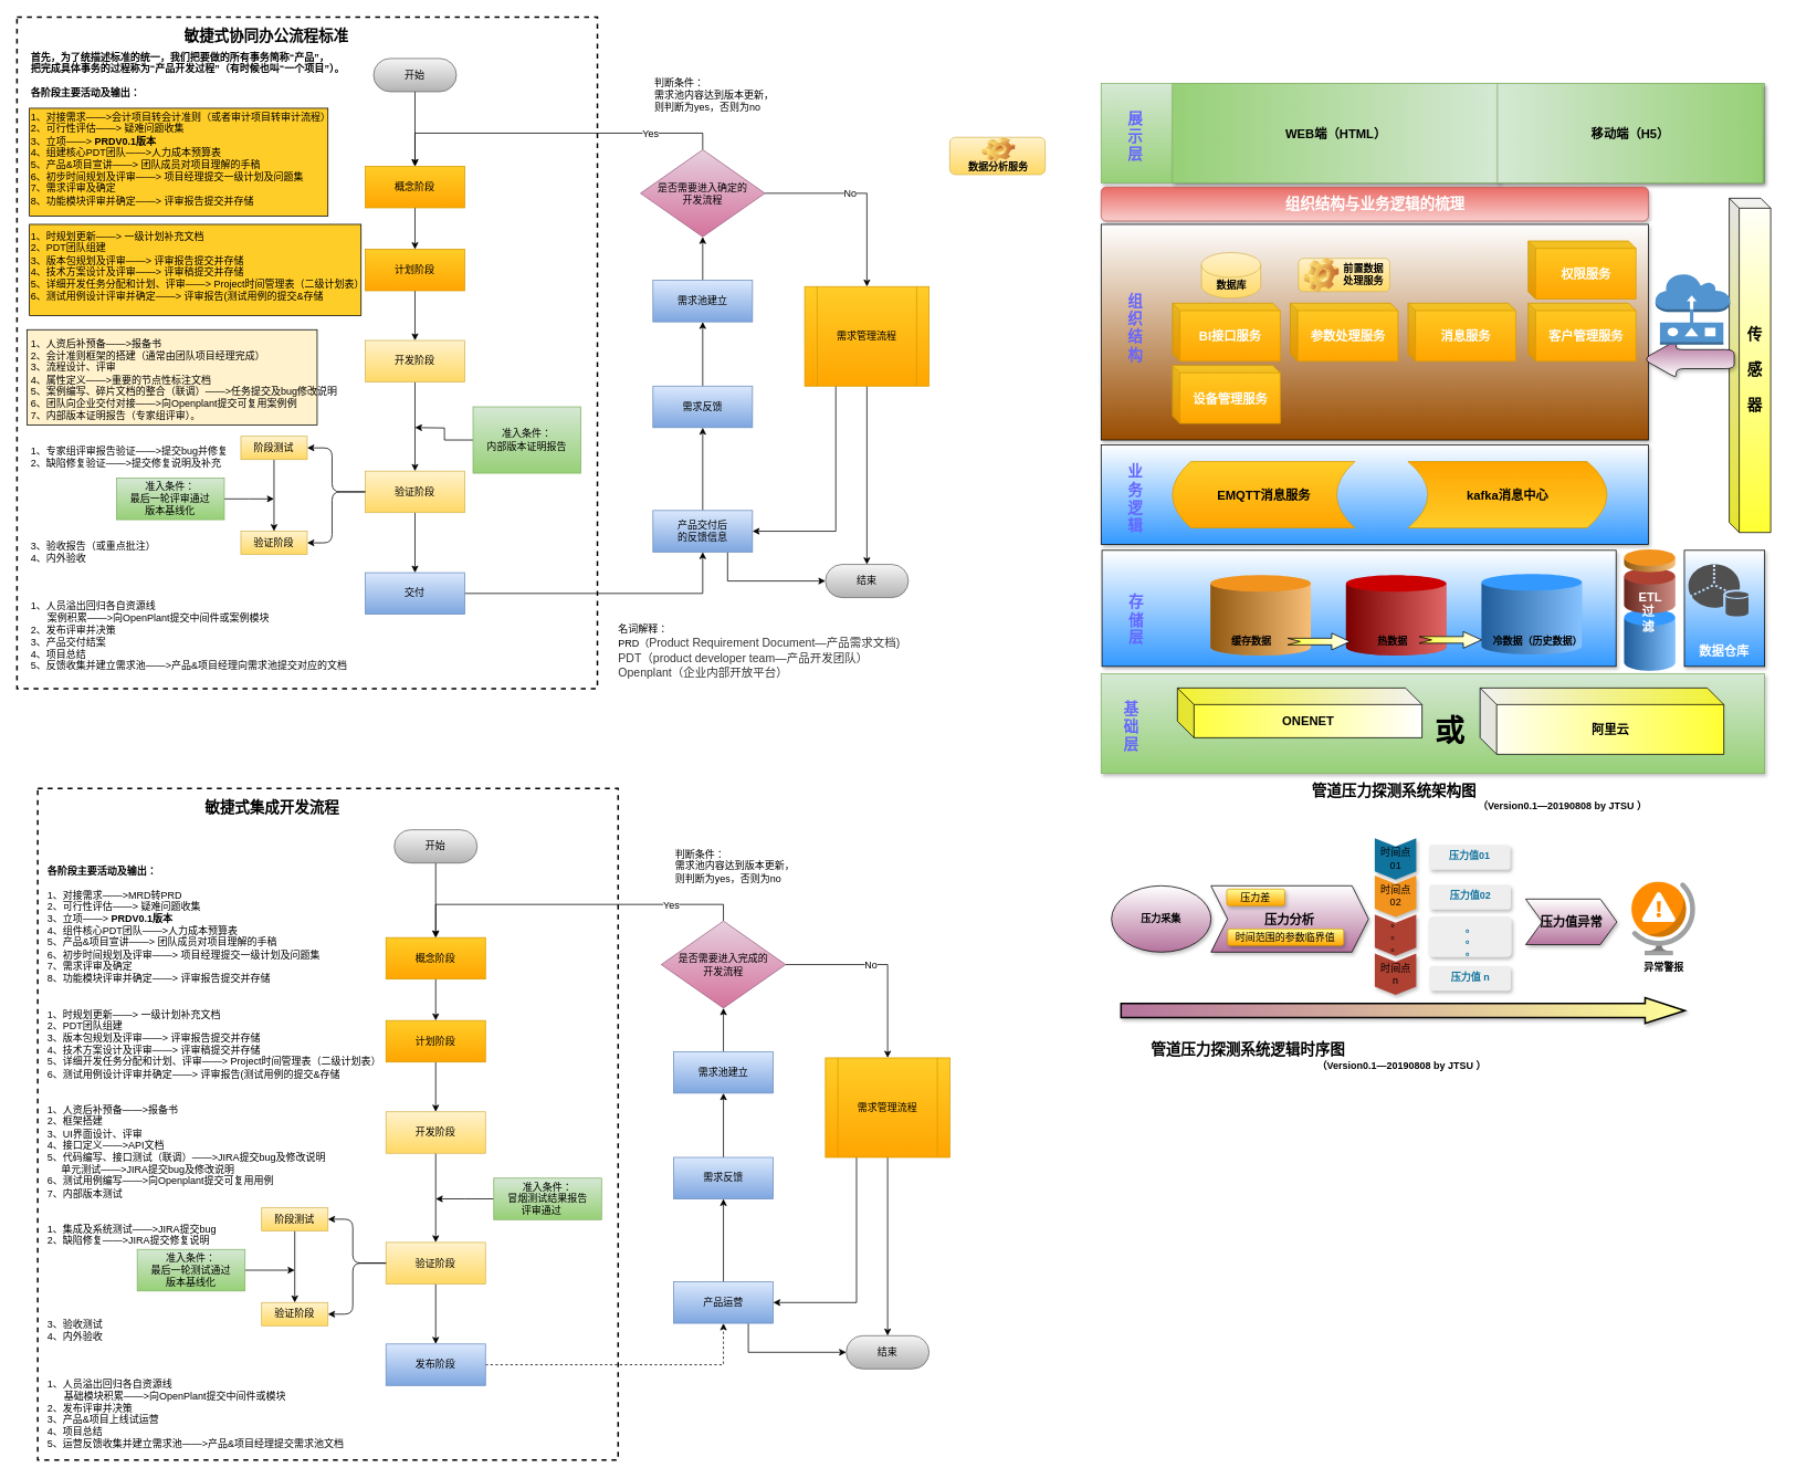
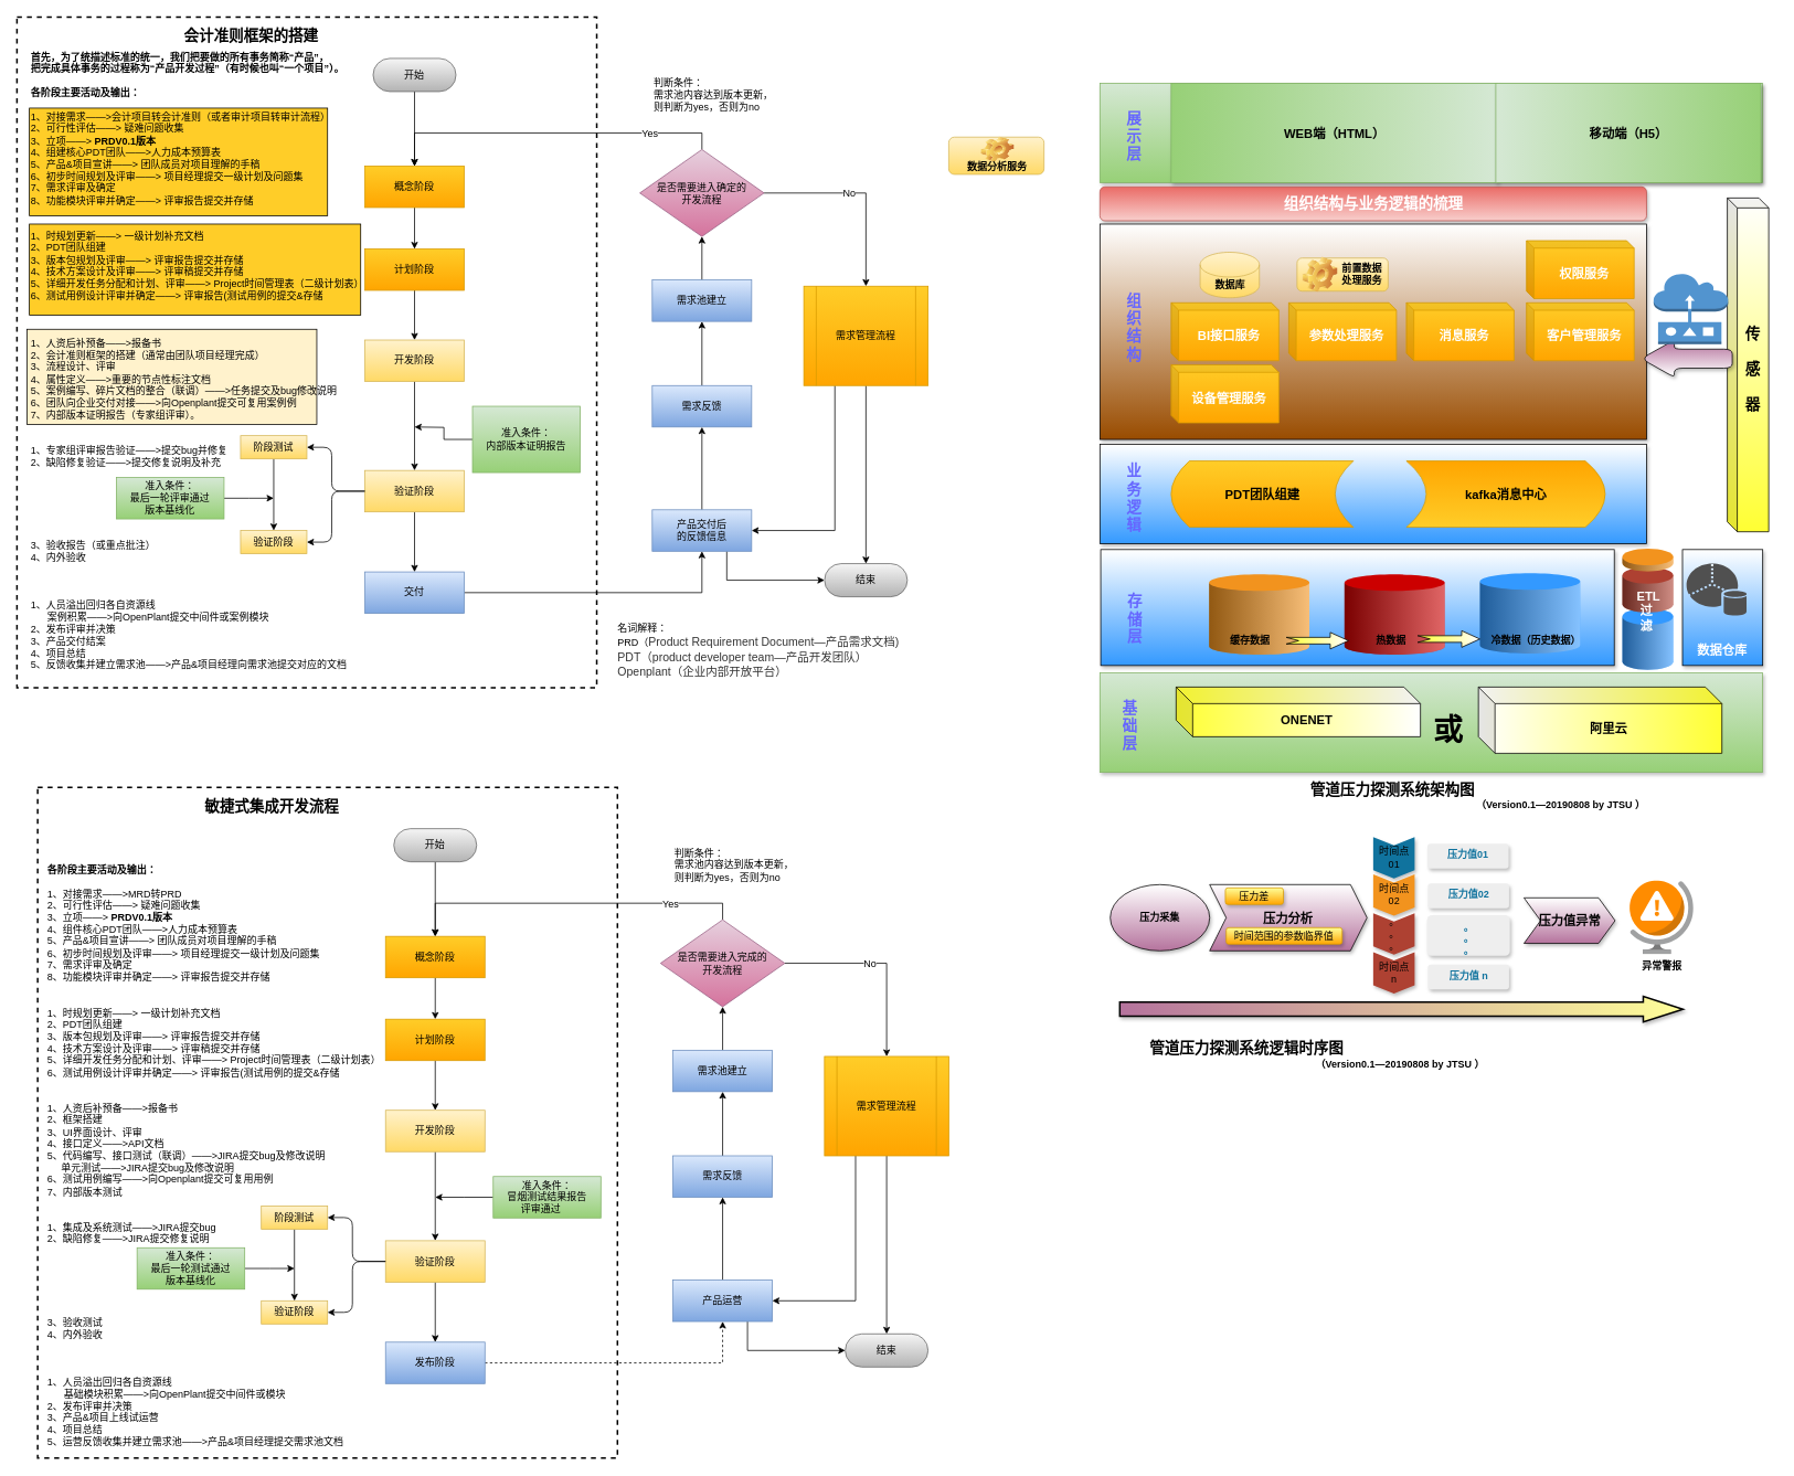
- <mxCell id="86" value="&lt;font style=&quot;font-size: 18px&quot;&gt;&lt;b&gt;敏捷式协同办公流程标准&lt;/b&gt;&lt;/font&gt;" style="text;html=1;resizable=0;points=[];autosize=1;align=left;verticalAlign=top;spacingTop=-4;" parent="1" vertex="1"><mxGeometry x="220" y="30" width="210" height="20" as="geometry" /></mxCell>
+ <mxCell id="86" value="&lt;font style=&quot;font-size: 18px&quot;&gt;&lt;b&gt;会计准则框架的搭建&lt;/b&gt;&lt;/font&gt;" style="text;html=1;resizable=0;points=[];autosize=1;align=left;verticalAlign=top;spacingTop=-4;" parent="1" vertex="1"><mxGeometry x="220" y="30" width="210" height="20" as="geometry" /></mxCell>
- <mxCell id="103" value="&lt;font style=&quot;font-size: 15px&quot;&gt;&lt;b&gt;EMQTT消息服务&lt;/b&gt;&lt;/font&gt;" style="shape=dataStorage;whiteSpace=wrap;html=1;rounded=1;shadow=0;glass=0;comic=0;gradientColor=#ffa500;fillColor=#ffcd28;strokeColor=#d79b00;" vertex="1" parent="101"><mxGeometry x="86" y="20" width="220" height="80" as="geometry" /></mxCell>
+ <mxCell id="103" value="&lt;font style=&quot;font-size: 15px&quot;&gt;&lt;b&gt;PDT团队组建&lt;/b&gt;&lt;/font&gt;" style="shape=dataStorage;whiteSpace=wrap;html=1;rounded=1;shadow=0;glass=0;comic=0;gradientColor=#ffa500;fillColor=#ffcd28;strokeColor=#d79b00;" vertex="1" parent="101"><mxGeometry x="86" y="20" width="220" height="80" as="geometry" /></mxCell>
